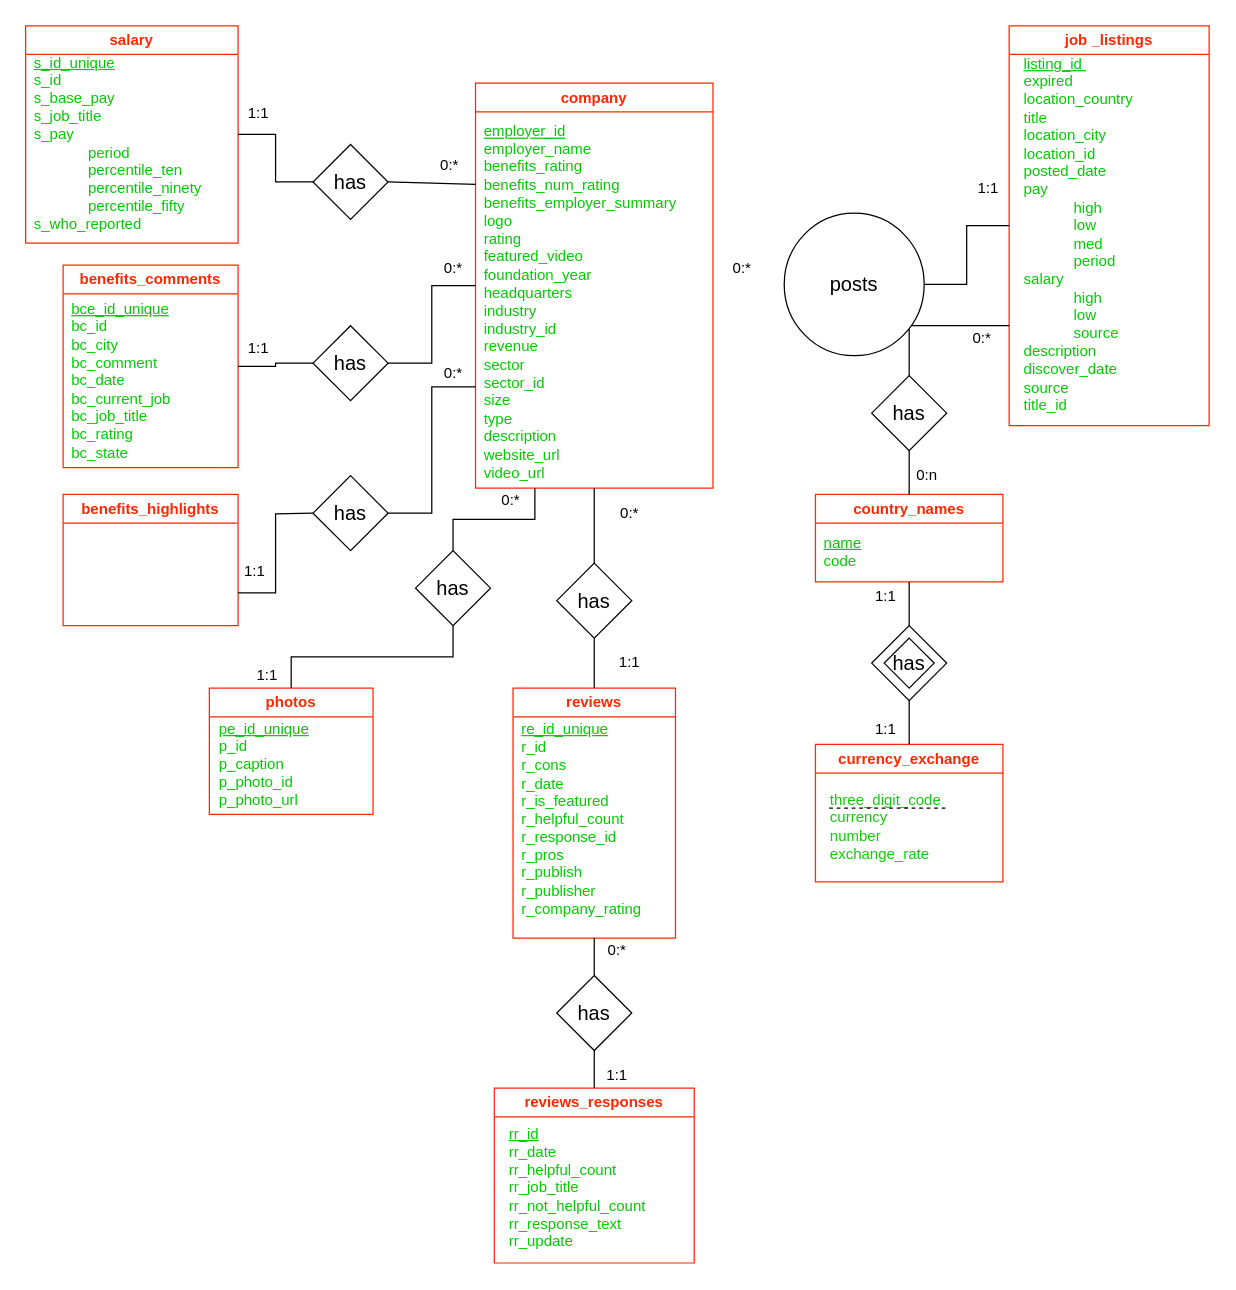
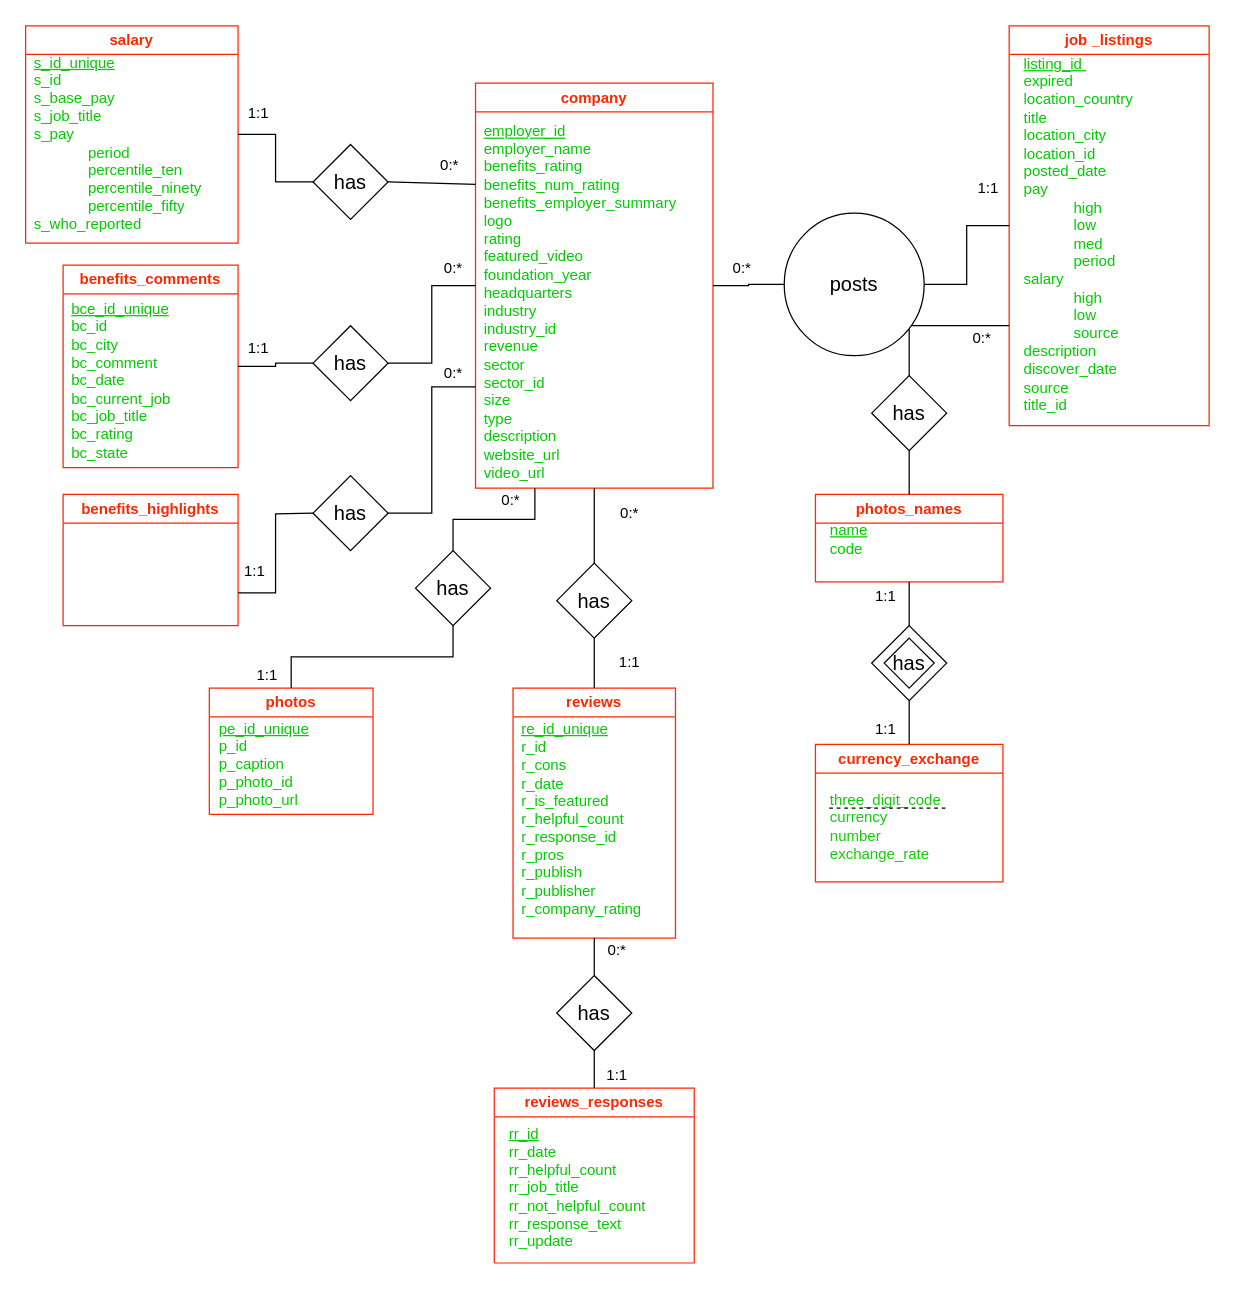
+ <mxCell id="43" value="" style="endArrow=none;html=1;rounded=0;exitX=1;exitY=0.5;exitDx=0;exitDy=0;edgeStyle=orthogonalEdgeStyle;entryX=0;entryY=0.5;entryDx=0;entryDy=0;" parent="1" source="2" target="41" edge="1"><mxGeometry width="50" height="50" relative="1" as="geometry"><mxPoint x="707" y="238" as="sourcePoint" /><mxPoint x="777" y="229" as="targetPoint" /></mxGeometry></mxCell>
- <mxCell id="61" value="0:n" style="text;html=1;strokeColor=none;fillColor=none;align=center;verticalAlign=middle;whiteSpace=wrap;rounded=0;" parent="1" vertex="1"><mxGeometry x="725" y="370" width="33" height="20" as="geometry" /></mxCell>
- <mxCell id="37" value="&lt;font color=&quot;#ff2600&quot;&gt;country_names&lt;/font&gt;" style="swimlane;whiteSpace=wrap;html=1;strokeColor=#ff2600;" parent="36" vertex="1"><mxGeometry width="150" height="70" as="geometry" /></mxCell>
+ <mxCell id="37" value="&lt;font color=&quot;#ff2600&quot;&gt;photos_names&lt;/font&gt;" style="swimlane;whiteSpace=wrap;html=1;strokeColor=#ff2600;" parent="36" vertex="1"><mxGeometry width="150" height="70" as="geometry" /></mxCell>
- <mxCell id="38" value="&lt;div style=&quot;&quot;&gt;&lt;font color=&quot;#00cc00&quot;&gt;&lt;u&gt;name&lt;/u&gt;&lt;/font&gt;&lt;/div&gt;&lt;div style=&quot;&quot;&gt;&lt;font color=&quot;#00cc00&quot;&gt;&lt;span style=&quot;caret-color: rgb(0, 204, 0);&quot;&gt;code&lt;/span&gt;&lt;/font&gt;&lt;/div&gt;" style="text;html=1;align=left;verticalAlign=middle;resizable=0;points=[];autosize=1;strokeColor=none;fillColor=none;" parent="36" vertex="1"><mxGeometry x="5" y="26" width="50" height="40" as="geometry" /></mxCell>
+ <mxCell id="38" value="&lt;div style=&quot;&quot;&gt;&lt;font color=&quot;#00cc00&quot;&gt;&lt;u&gt;name&lt;/u&gt;&lt;/font&gt;&lt;/div&gt;&lt;div style=&quot;&quot;&gt;&lt;font color=&quot;#00cc00&quot;&gt;&lt;span style=&quot;caret-color: rgb(0, 204, 0);&quot;&gt;code&lt;/span&gt;&lt;/font&gt;&lt;/div&gt;" style="text;html=1;align=left;verticalAlign=middle;resizable=0;points=[];autosize=1;strokeColor=none;fillColor=none;" parent="36" vertex="1"><mxGeometry x="10" y="16" width="50" height="40" as="geometry" /></mxCell>
